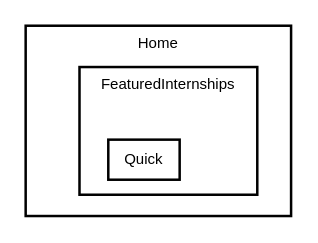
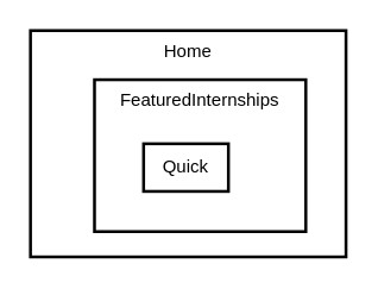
- <mxCell id="4" value="Quick" style="whiteSpace=wrap;strokeWidth=2;" vertex="1" parent="3"><mxGeometry x="23" y="58" width="57" height="32" as="geometry" /></mxCell>
+ <mxCell id="4" value="Quick" style="whiteSpace=wrap;strokeWidth=2;" vertex="1" parent="3"><mxGeometry x="33" y="43" width="57" height="32" as="geometry" /></mxCell>
